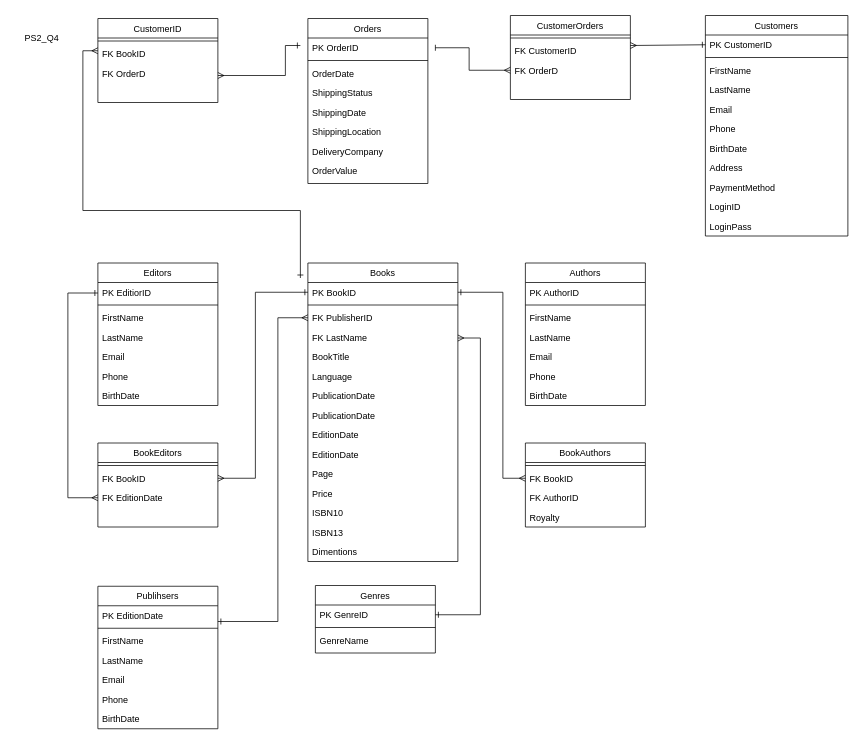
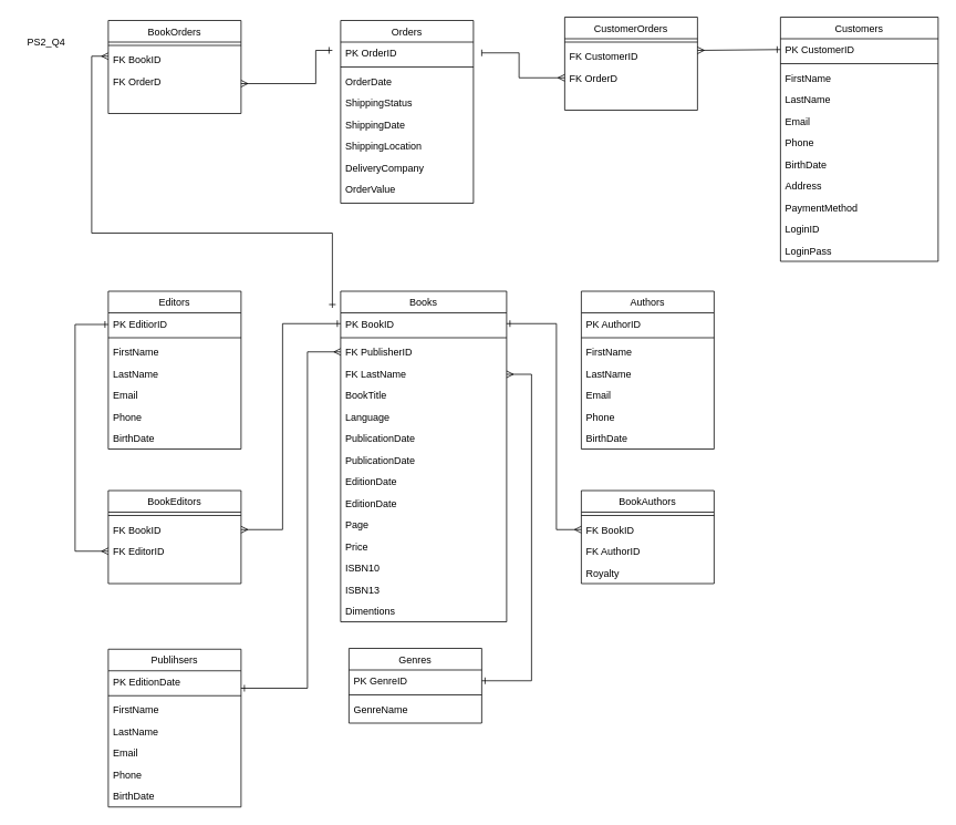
- <mxCell id="76" value="CustomerID" style="swimlane;fontStyle=0;align=center;verticalAlign=top;childLayout=stackLayout;horizontal=1;startSize=26;horizontalStack=0;resizeParent=1;resizeLast=0;collapsible=1;marginBottom=0;rounded=0;shadow=0;strokeWidth=1;" parent="1" vertex="1"><mxGeometry x="130" y="24" width="160" height="112" as="geometry"><mxRectangle x="340" y="380" width="170" height="26" as="alternateBounds" /></mxGeometry></mxCell>
+ <mxCell id="76" value="BookOrders" style="swimlane;fontStyle=0;align=center;verticalAlign=top;childLayout=stackLayout;horizontal=1;startSize=26;horizontalStack=0;resizeParent=1;resizeLast=0;collapsible=1;marginBottom=0;rounded=0;shadow=0;strokeWidth=1;" parent="1" vertex="1"><mxGeometry x="130" y="24" width="160" height="112" as="geometry"><mxRectangle x="340" y="380" width="170" height="26" as="alternateBounds" /></mxGeometry></mxCell>
- <mxCell id="75" value="FK EditionDate" style="text;align=left;verticalAlign=top;spacingLeft=4;spacingRight=4;overflow=hidden;rotatable=0;points=[[0,0.5],[1,0.5]];portConstraint=eastwest;rounded=0;shadow=0;html=0;" parent="72" vertex="1"><mxGeometry y="60" width="160" height="26" as="geometry" /></mxCell>
+ <mxCell id="75" value="FK EditorID" style="text;align=left;verticalAlign=top;spacingLeft=4;spacingRight=4;overflow=hidden;rotatable=0;points=[[0,0.5],[1,0.5]];portConstraint=eastwest;rounded=0;shadow=0;html=0;" parent="72" vertex="1"><mxGeometry y="60" width="160" height="26" as="geometry" /></mxCell>
